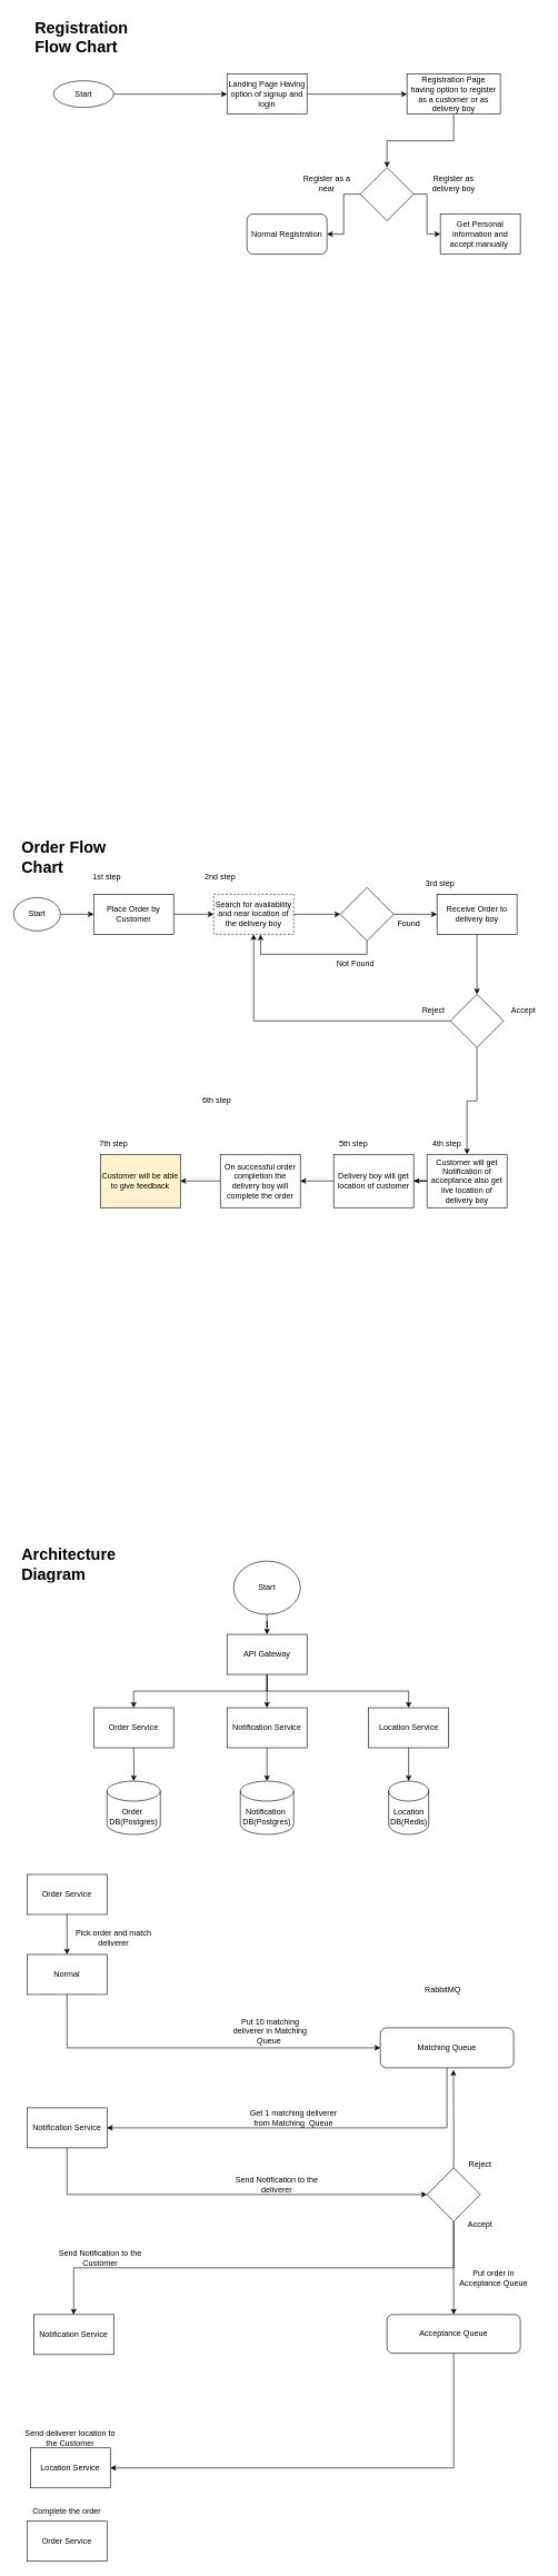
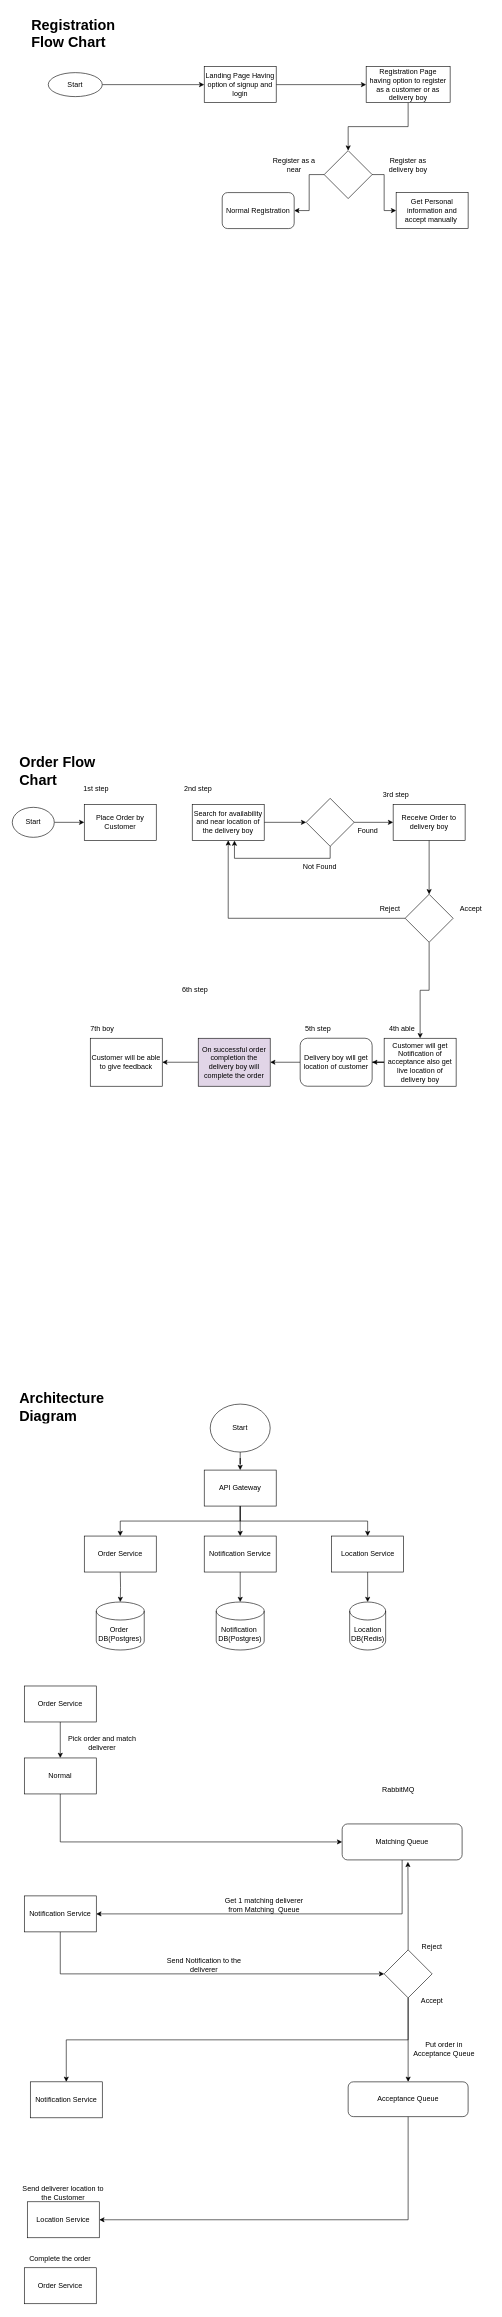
- <mxCell id="2" style="edgeStyle=orthogonalEdgeStyle;rounded=0;orthogonalLoop=1;jettySize=auto;html=1;entryX=0;entryY=0.5;entryDx=0;entryDy=0;" edge="1" parent="1" source="3" target="9"><mxGeometry relative="1" as="geometry" /></mxCell>
- <mxCell id="9" value="Search for availability and near location of the delivery boy" style="rounded=0;whiteSpace=wrap;html=1;dashed=1;" vertex="1" parent="1"><mxGeometry x="320" y="1340" width="120" height="60" as="geometry" /></mxCell>
+ <mxCell id="9" value="Search for availability and near location of the delivery boy" style="rounded=0;whiteSpace=wrap;html=1;" vertex="1" parent="1"><mxGeometry x="320" y="1340" width="120" height="60" as="geometry" /></mxCell>
- <mxCell id="23" value="7th step" style="text;html=1;align=center;verticalAlign=middle;whiteSpace=wrap;rounded=0;" vertex="1" parent="1"><mxGeometry x="140" y="1700" width="60" height="30" as="geometry" /></mxCell>
+ <mxCell id="23" value="7th boy" style="text;html=1;align=center;verticalAlign=middle;whiteSpace=wrap;rounded=0;" vertex="1" parent="1"><mxGeometry x="140" y="1700" width="60" height="30" as="geometry" /></mxCell>
- <mxCell id="24" value="4th step" style="text;html=1;align=center;verticalAlign=middle;whiteSpace=wrap;rounded=0;" vertex="1" parent="1"><mxGeometry x="640" y="1700" width="60" height="30" as="geometry" /></mxCell>
+ <mxCell id="24" value="4th able" style="text;html=1;align=center;verticalAlign=middle;whiteSpace=wrap;rounded=0;" vertex="1" parent="1"><mxGeometry x="640" y="1700" width="60" height="30" as="geometry" /></mxCell>
- <mxCell id="15" value="Customer will be able to give feedback" style="rounded=0;whiteSpace=wrap;html=1;fillColor=#fff2cc;" vertex="1" parent="1"><mxGeometry x="150" y="1730" width="120" height="80" as="geometry" /></mxCell>
+ <mxCell id="15" value="Customer will be able to give feedback" style="rounded=0;whiteSpace=wrap;html=1;" vertex="1" parent="1"><mxGeometry x="150" y="1730" width="120" height="80" as="geometry" /></mxCell>
- <mxCell id="14" value="On successful order completion the delivery boy will complete the order" style="rounded=0;whiteSpace=wrap;html=1;" vertex="1" parent="1"><mxGeometry x="330" y="1730" width="120" height="80" as="geometry" /></mxCell>
+ <mxCell id="14" value="On successful order completion the delivery boy will complete the order" style="rounded=0;whiteSpace=wrap;html=1;fillColor=#e1d5e7;" vertex="1" parent="1"><mxGeometry x="330" y="1730" width="120" height="80" as="geometry" /></mxCell>
- <mxCell id="27" value="Delivery boy will get location of customer" style="rounded=0;whiteSpace=wrap;html=1;" vertex="1" parent="1"><mxGeometry x="500" y="1730" width="120" height="80" as="geometry" /></mxCell>
+ <mxCell id="27" value="Delivery boy will get location of customer" style="whiteSpace=wrap;html=1;rounded=1;" vertex="1" parent="1"><mxGeometry x="500" y="1730" width="120" height="80" as="geometry" /></mxCell>
- <mxCell id="64" value="Put 10 matching deliverer in Matching Queue&amp;nbsp;" style="text;html=1;align=center;verticalAlign=middle;whiteSpace=wrap;rounded=0;" vertex="1" parent="1"><mxGeometry x="340" y="3030" width="130" height="30" as="geometry" /></mxCell>
- <mxCell id="69" value="Send Notification to the deliverer" style="text;html=1;align=center;verticalAlign=middle;whiteSpace=wrap;rounded=0;" vertex="1" parent="1"><mxGeometry x="345" y="3260" width="140" height="30" as="geometry" /></mxCell>
+ <mxCell id="69" value="Send Notification to the deliverer" style="text;html=1;align=center;verticalAlign=middle;whiteSpace=wrap;rounded=0;" vertex="1" parent="1"><mxGeometry x="270" y="3260" width="140" height="30" as="geometry" /></mxCell>
- <mxCell id="82" value="Send Notification to the Customer" style="text;html=1;align=center;verticalAlign=middle;whiteSpace=wrap;rounded=0;" vertex="1" parent="1"><mxGeometry x="80" y="3370" width="140" height="30" as="geometry" /></mxCell>
